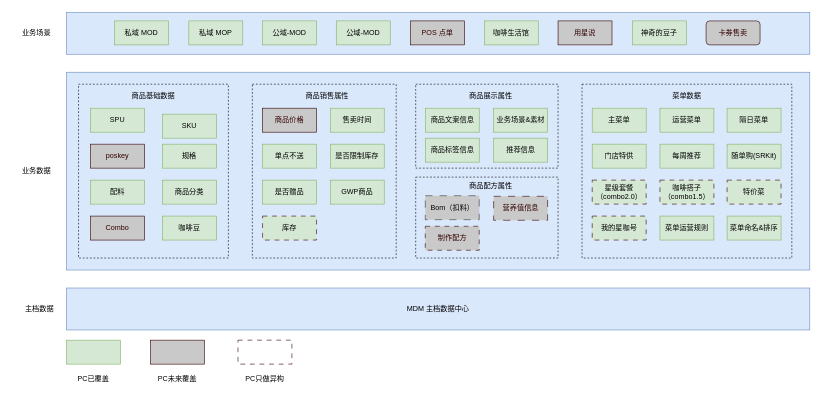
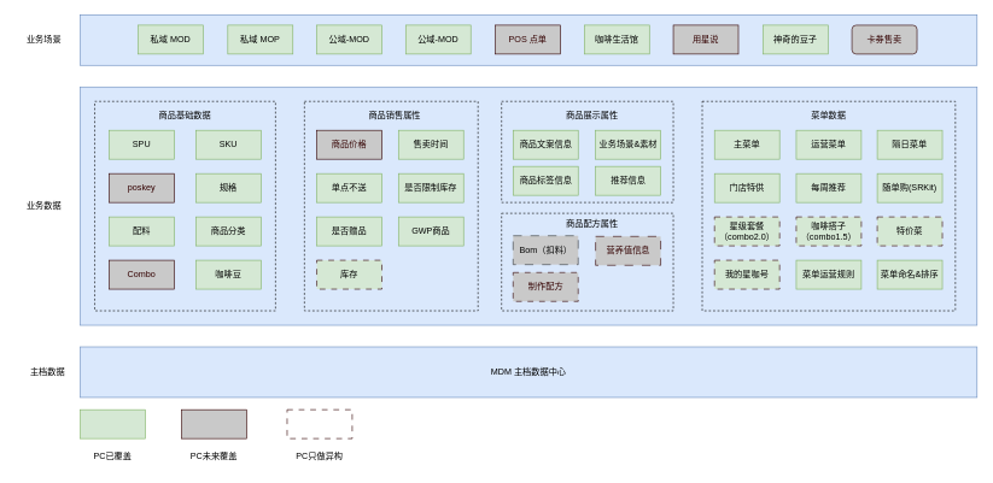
- <mxCell id="25" value="SKU" style="rounded=0;whiteSpace=wrap;html=1;fillColor=#d5e8d4;strokeColor=#82b366;" parent="1" vertex="1"><mxGeometry x="270" y="190" width="90" height="40" as="geometry" /></mxCell>
+ <mxCell id="25" value="SKU" style="rounded=0;whiteSpace=wrap;html=1;fillColor=#d5e8d4;strokeColor=#82b366;" parent="1" vertex="1"><mxGeometry x="270" y="180" width="90" height="40" as="geometry" /></mxCell>
